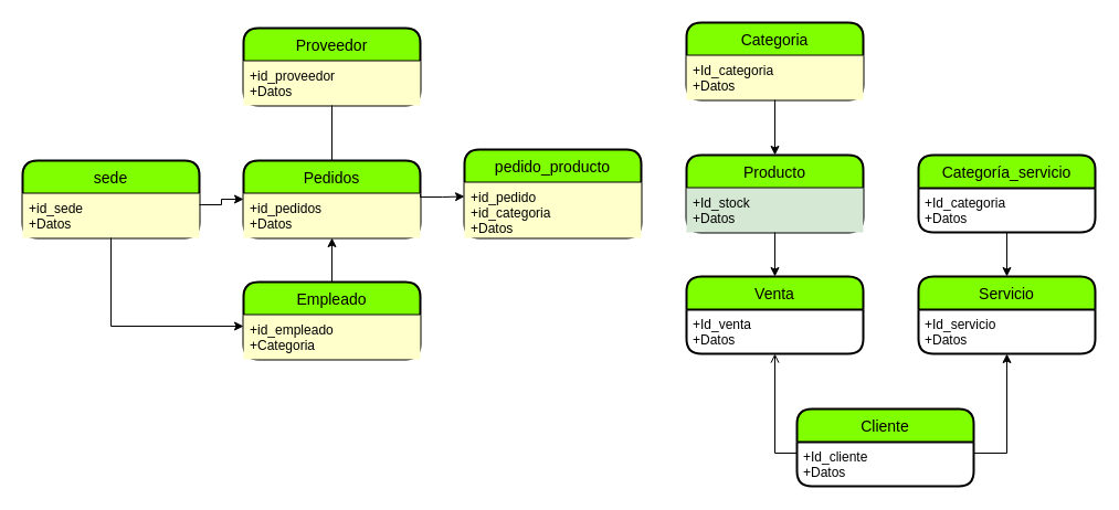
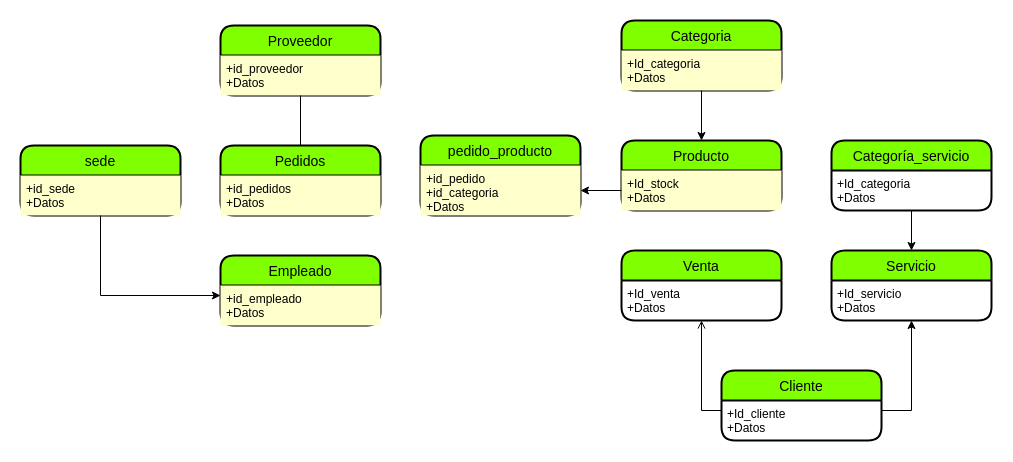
- <mxCell id="30" style="edgeStyle=orthogonalEdgeStyle;rounded=0;orthogonalLoop=1;jettySize=auto;html=1;exitX=1;exitY=0;exitDx=0;exitDy=0;entryX=0;entryY=0.25;entryDx=0;entryDy=0;" edge="1" parent="1" source="5" target="11"><mxGeometry relative="1" as="geometry"><Array as="points"><mxPoint x="380" y="178" /><mxPoint x="400" y="178" /></Array></mxGeometry></mxCell>
- <mxCell id="33" style="edgeStyle=orthogonalEdgeStyle;rounded=0;orthogonalLoop=1;jettySize=auto;html=1;exitX=1;exitY=0.25;exitDx=0;exitDy=0;entryX=0;entryY=0.5;entryDx=0;entryDy=0;" edge="1" parent="1" source="32" target="4"><mxGeometry relative="1" as="geometry" /></mxCell>
+ <mxCell id="29" value="" style="edgeStyle=orthogonalEdgeStyle;rounded=0;orthogonalLoop=1;jettySize=auto;html=1;" edge="1" parent="1" source="13" target="11"><mxGeometry relative="1" as="geometry" /></mxCell>
- <mxCell id="13" value="+Id_stock&#10;+Datos" style="align=left;strokeColor=none;fillColor=#d5e8d4;spacingLeft=4;fontSize=12;verticalAlign=top;resizable=0;rotatable=0;part=1;" parent="12" vertex="1"><mxGeometry y="30" width="160" height="40" as="geometry" /></mxCell>
+ <mxCell id="13" value="+Id_stock&#10;+Datos" style="align=left;strokeColor=none;fillColor=#FFFFCC;spacingLeft=4;fontSize=12;verticalAlign=top;resizable=0;rotatable=0;part=1;" parent="12" vertex="1"><mxGeometry y="30" width="160" height="40" as="geometry" /></mxCell>
- <mxCell id="18" style="edgeStyle=orthogonalEdgeStyle;rounded=0;orthogonalLoop=1;jettySize=auto;html=1;exitX=0.5;exitY=1;exitDx=0;exitDy=0;entryX=0.5;entryY=0;entryDx=0;entryDy=0;" parent="1" source="13" target="16" edge="1"><mxGeometry relative="1" as="geometry" /></mxCell>
- <mxCell id="7" style="edgeStyle=orthogonalEdgeStyle;rounded=0;orthogonalLoop=1;jettySize=auto;html=1;entryX=0.5;entryY=1;entryDx=0;entryDy=0;" parent="1" source="8" target="5" edge="1"><mxGeometry relative="1" as="geometry" /></mxCell>
- <mxCell id="9" value="+id_empleado&#10;+Categoria" style="align=left;strokeColor=none;fillColor=#FFFFCC;spacingLeft=4;fontSize=12;verticalAlign=top;resizable=0;rotatable=0;part=1;" parent="8" vertex="1"><mxGeometry y="30" width="160" height="40" as="geometry" /></mxCell>
+ <mxCell id="9" value="+id_empleado&#10;+Datos" style="align=left;strokeColor=none;fillColor=#FFFFCC;spacingLeft=4;fontSize=12;verticalAlign=top;resizable=0;rotatable=0;part=1;" parent="8" vertex="1"><mxGeometry y="30" width="160" height="40" as="geometry" /></mxCell>
